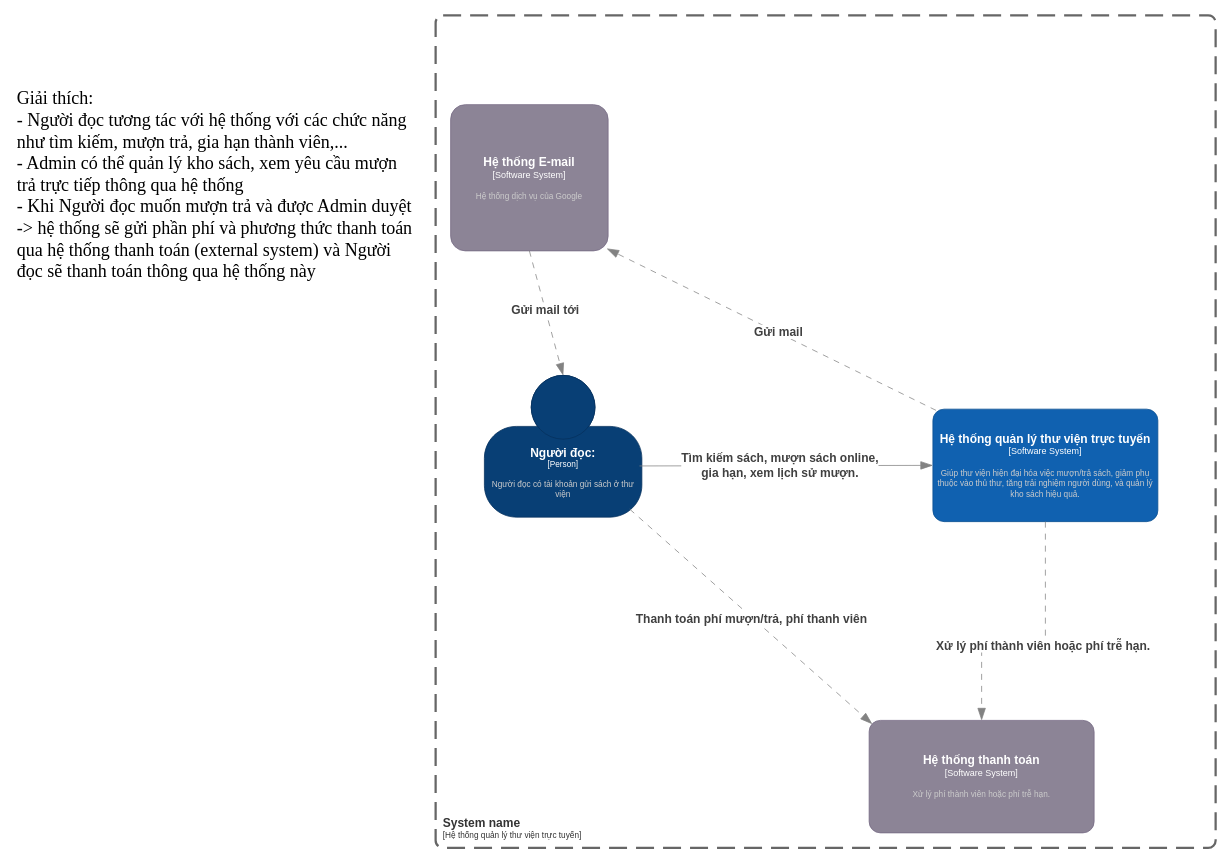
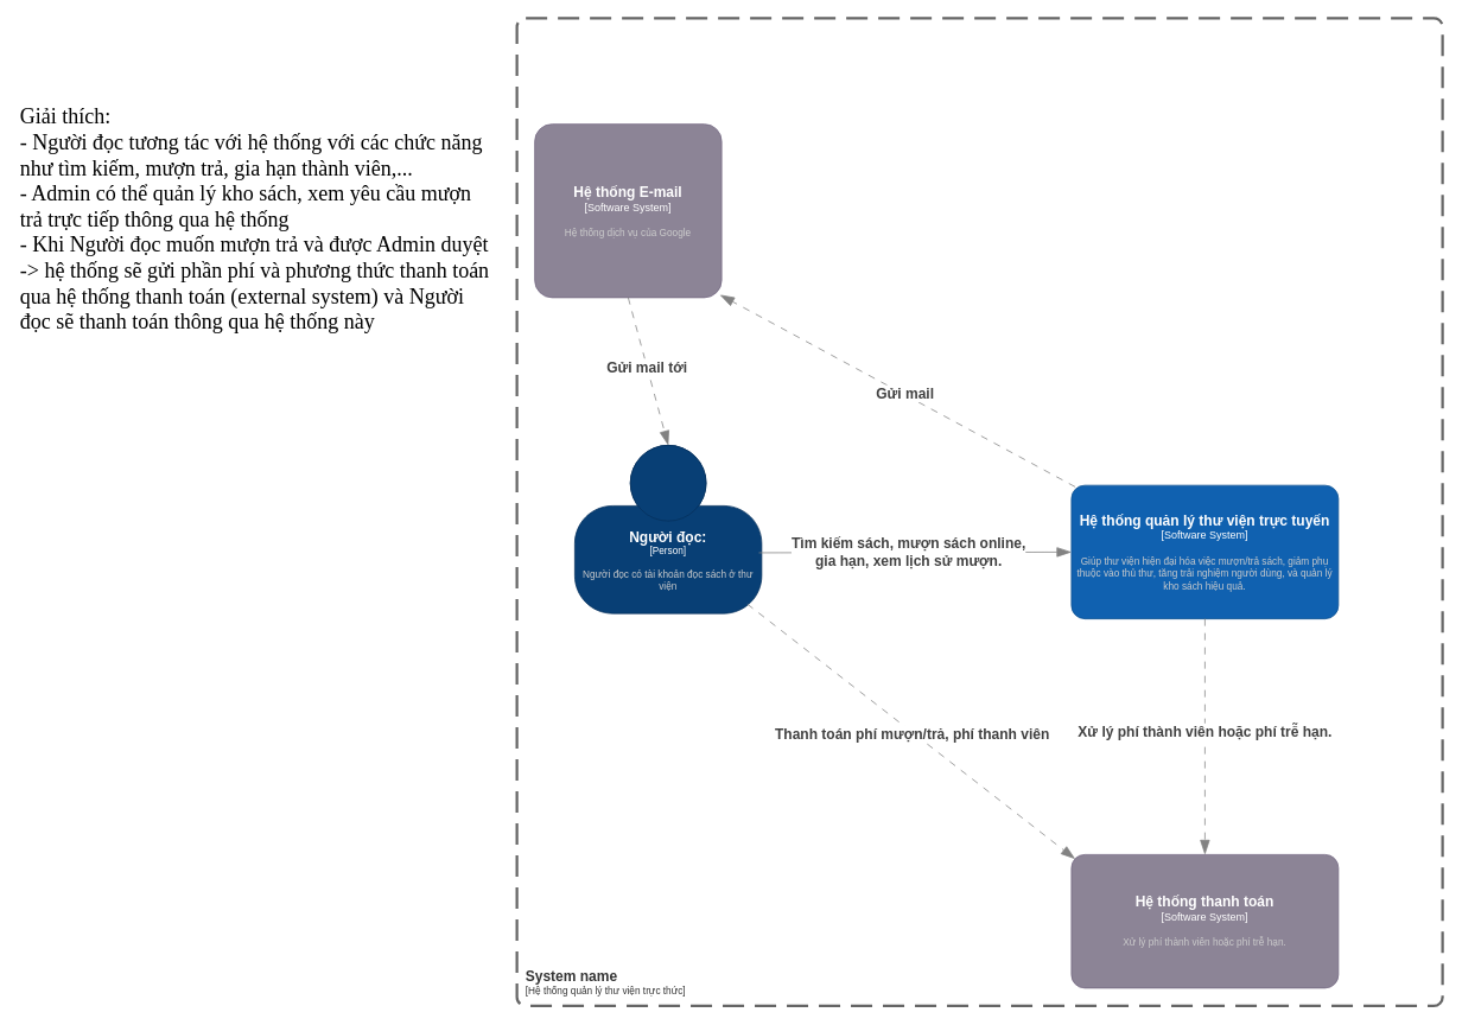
- <mxCell id="3" value="&lt;font style=&quot;font-size: 16px&quot;&gt;&lt;b&gt;Hệ thống quản lý thư viện trực tuyến&lt;/b&gt;&lt;/font&gt;&lt;div&gt;[Software System]&lt;/div&gt;&lt;br&gt;&lt;div&gt;&lt;font style=&quot;font-size: 11px&quot;&gt;&lt;font color=&quot;#cccccc&quot;&gt;Giúp thư viện hiện đại hóa việc mượn/trả sách, giảm phụ thuộc vào thủ thư, tăng trải nghiệm người dùng, và quản lý kho sách hiệu quả.&lt;/font&gt;&lt;/div&gt;" style="rounded=1;whiteSpace=wrap;html=1;labelBackgroundColor=none;fillColor=#1061B0;fontColor=#ffffff;align=center;arcSize=10;strokeColor=#0D5091;metaEdit=1;resizable=1;points=[[0.25,0,0],[0.5,0,0],[0.75,0,0],[1,0.25,0],[1,0.5,0],[1,0.75,0],[0.75,1,0],[0.5,1,0],[0.25,1,0],[0,0.75,0],[0,0.5,0],[0,0.25,0]];" vertex="1" parent="1"><mxGeometry x="1243" y="545" width="300" height="150" as="geometry" /></mxCell>
+ <mxCell id="3" value="&lt;font style=&quot;font-size: 16px&quot;&gt;&lt;b&gt;Hệ thống quản lý thư viện trực tuyến&lt;/b&gt;&lt;/font&gt;&lt;div&gt;[Software System]&lt;/div&gt;&lt;br&gt;&lt;div&gt;&lt;font style=&quot;font-size: 11px&quot;&gt;&lt;font color=&quot;#cccccc&quot;&gt;Giúp thư viện hiện đại hóa việc mượn/trả sách, giảm phụ thuộc vào thủ thư, tăng trải nghiệm người dùng, và quản lý kho sách hiệu quả.&lt;/font&gt;&lt;/div&gt;" style="rounded=1;whiteSpace=wrap;html=1;labelBackgroundColor=none;fillColor=#1061B0;fontColor=#ffffff;align=center;arcSize=10;strokeColor=#0D5091;metaEdit=1;resizable=1;points=[[0.25,0,0],[0.5,0,0],[0.75,0,0],[1,0.25,0],[1,0.5,0],[1,0.75,0],[0.75,1,0],[0.5,1,0],[0.25,1,0],[0,0.75,0],[0,0.5,0],[0,0.25,0]];" vertex="1" parent="1"><mxGeometry x="1203" y="545" width="300" height="150" as="geometry" /></mxCell>
- <mxCell id="2" value="&lt;font style=&quot;font-size: 16px&quot;&gt;&lt;b&gt;Người đọc:&lt;/b&gt;&lt;/font&gt;&lt;div&gt;[Person]&lt;/div&gt;&lt;br&gt;&lt;div&gt;&lt;font style=&quot;font-size: 11px&quot;&gt;&lt;font color=&quot;#cccccc&quot;&gt;Người đọc có tài khoản gửi sách ở thư viện&lt;/font&gt;&lt;/div&gt;" style="html=1;fontSize=11;dashed=0;whiteSpace=wrap;fillColor=#083F75;strokeColor=#06315C;fontColor=#ffffff;shape=mxgraph.c4.person2;align=center;metaEdit=1;points=[[0.5,0,0],[1,0.5,0],[1,0.75,0],[0.75,1,0],[0.5,1,0],[0.25,1,0],[0,0.75,0],[0,0.5,0]];resizable=1;" vertex="1" parent="1"><mxGeometry x="645" y="500" width="210" height="189" as="geometry" /></mxCell>
+ <mxCell id="2" value="&lt;font style=&quot;font-size: 16px&quot;&gt;&lt;b&gt;Người đọc:&lt;/b&gt;&lt;/font&gt;&lt;div&gt;[Person]&lt;/div&gt;&lt;br&gt;&lt;div&gt;&lt;font style=&quot;font-size: 11px&quot;&gt;&lt;font color=&quot;#cccccc&quot;&gt;Người đọc có tài khoản đọc sách ở thư viện&lt;/font&gt;&lt;/div&gt;" style="html=1;fontSize=11;dashed=0;whiteSpace=wrap;fillColor=#083F75;strokeColor=#06315C;fontColor=#ffffff;shape=mxgraph.c4.person2;align=center;metaEdit=1;points=[[0.5,0,0],[1,0.5,0],[1,0.75,0],[0.75,1,0],[0.5,1,0],[0.25,1,0],[0,0.75,0],[0,0.5,0]];resizable=1;" vertex="1" parent="1"><mxGeometry x="645" y="500" width="210" height="189" as="geometry" /></mxCell>
- <mxCell id="4" value="&lt;font style=&quot;font-size: 16px&quot;&gt;&lt;b&gt;Hệ thống thanh toán&lt;/b&gt;&lt;/font&gt;&lt;div&gt;[Software System]&lt;/div&gt;&lt;br&gt;&lt;div&gt;&lt;font style=&quot;font-size: 11px&quot;&gt;&lt;font color=&quot;#cccccc&quot;&gt;Xử lý phí thành viên hoặc phí trễ hạn.&lt;/font&gt;&lt;/div&gt;" style="rounded=1;whiteSpace=wrap;html=1;labelBackgroundColor=none;fillColor=#8C8496;fontColor=#ffffff;align=center;arcSize=10;strokeColor=#736782;metaEdit=1;resizable=1;points=[[0.25,0,0],[0.5,0,0],[0.75,0,0],[1,0.25,0],[1,0.5,0],[1,0.75,0],[0.75,1,0],[0.5,1,0],[0.25,1,0],[0,0.75,0],[0,0.5,0],[0,0.25,0]];" vertex="1" parent="1"><mxGeometry x="1158" y="960" width="300" height="150" as="geometry" /></mxCell>
+ <mxCell id="4" value="&lt;font style=&quot;font-size: 16px&quot;&gt;&lt;b&gt;Hệ thống thanh toán&lt;/b&gt;&lt;/font&gt;&lt;div&gt;[Software System]&lt;/div&gt;&lt;br&gt;&lt;div&gt;&lt;font style=&quot;font-size: 11px&quot;&gt;&lt;font color=&quot;#cccccc&quot;&gt;Xử lý phí thành viên hoặc phí trễ hạn.&lt;/font&gt;&lt;/div&gt;" style="rounded=1;whiteSpace=wrap;html=1;labelBackgroundColor=none;fillColor=#8C8496;fontColor=#ffffff;align=center;arcSize=10;strokeColor=#736782;metaEdit=1;resizable=1;points=[[0.25,0,0],[0.5,0,0],[0.75,0,0],[1,0.25,0],[1,0.5,0],[1,0.75,0],[0.75,1,0],[0.5,1,0],[0.25,1,0],[0,0.75,0],[0,0.5,0],[0,0.25,0]];" vertex="1" parent="1"><mxGeometry x="1203" y="960" width="300" height="150" as="geometry" /></mxCell>
- <mxCell id="8" value="&lt;font style=&quot;font-size: 16px&quot;&gt;&lt;b&gt;&lt;div style=&quot;text-align: left&quot;&gt;System name&lt;/div&gt;&lt;/b&gt;&lt;/font&gt;&lt;div style=&quot;text-align: left&quot;&gt;[Hệ thống quản lý thư viện trực tuyến]&lt;/div&gt;" style="rounded=1;fontSize=11;whiteSpace=wrap;html=1;dashed=1;arcSize=20;fillColor=none;strokeColor=#666666;strokeWidth=3;fontColor=#333333;labelBackgroundColor=none;align=left;verticalAlign=bottom;labelBorderColor=none;spacingTop=0;spacing=10;dashPattern=8 4;metaEdit=1;rotatable=0;perimeter=rectanglePerimeter;noLabel=0;labelPadding=0;allowArrows=0;connectable=0;expand=0;recursiveResize=0;editable=1;pointerEvents=0;absoluteArcSize=1;points=[[0.25,0,0],[0.5,0,0],[0.75,0,0],[1,0.25,0],[1,0.5,0],[1,0.75,0],[0.75,1,0],[0.5,1,0],[0.25,1,0],[0,0.75,0],[0,0.5,0],[0,0.25,0]];" vertex="1" parent="1"><mxGeometry x="580" y="20" width="1040" height="1110" as="geometry" /></mxCell>
+ <mxCell id="8" value="&lt;font style=&quot;font-size: 16px&quot;&gt;&lt;b&gt;&lt;div style=&quot;text-align: left&quot;&gt;System name&lt;/div&gt;&lt;/b&gt;&lt;/font&gt;&lt;div style=&quot;text-align: left&quot;&gt;[Hệ thống quản lý thư viện trực thức]&lt;/div&gt;" style="rounded=1;fontSize=11;whiteSpace=wrap;html=1;dashed=1;arcSize=20;fillColor=none;strokeColor=#666666;strokeWidth=3;fontColor=#333333;labelBackgroundColor=none;align=left;verticalAlign=bottom;labelBorderColor=none;spacingTop=0;spacing=10;dashPattern=8 4;metaEdit=1;rotatable=0;perimeter=rectanglePerimeter;noLabel=0;labelPadding=0;allowArrows=0;connectable=0;expand=0;recursiveResize=0;editable=1;pointerEvents=0;absoluteArcSize=1;points=[[0.25,0,0],[0.5,0,0],[0.75,0,0],[1,0.25,0],[1,0.5,0],[1,0.75,0],[0.75,1,0],[0.5,1,0],[0.25,1,0],[0,0.75,0],[0,0.5,0],[0,0.25,0]];" vertex="1" parent="1"><mxGeometry x="580" y="20" width="1040" height="1110" as="geometry" /></mxCell>
